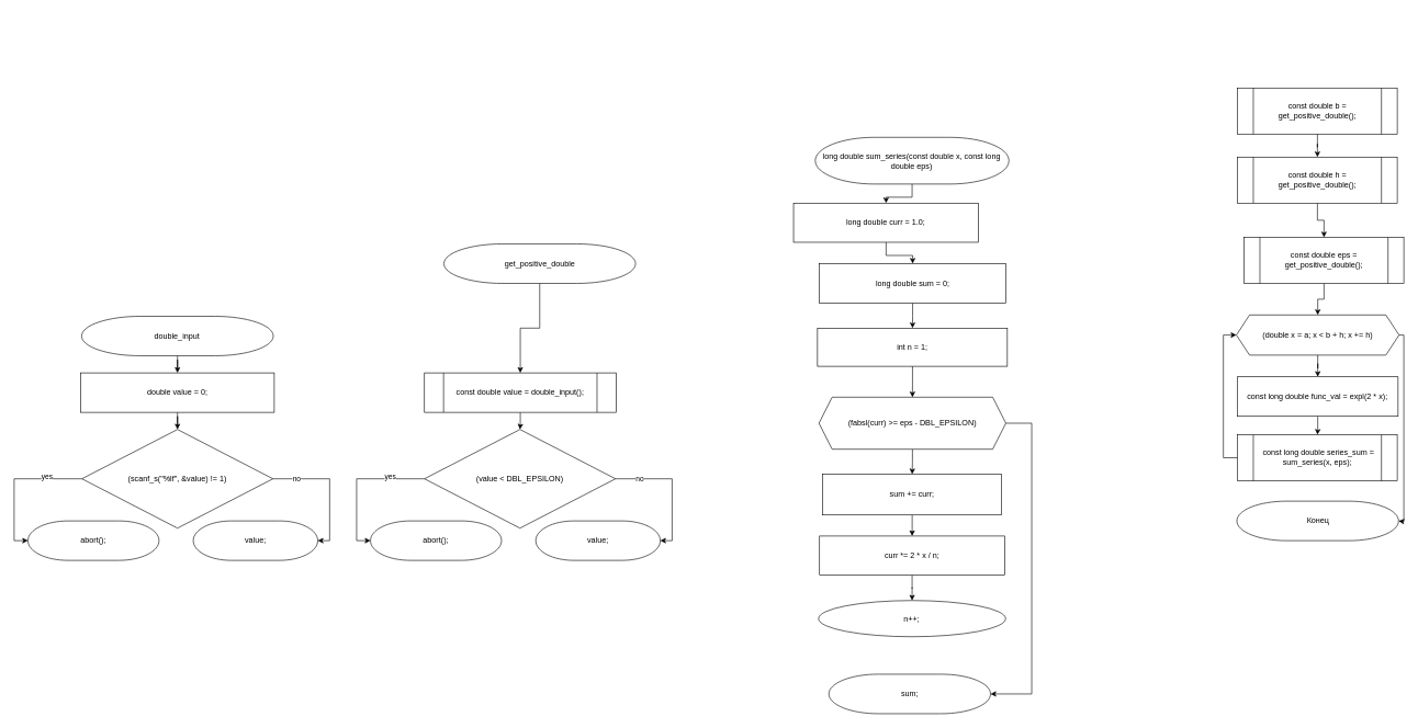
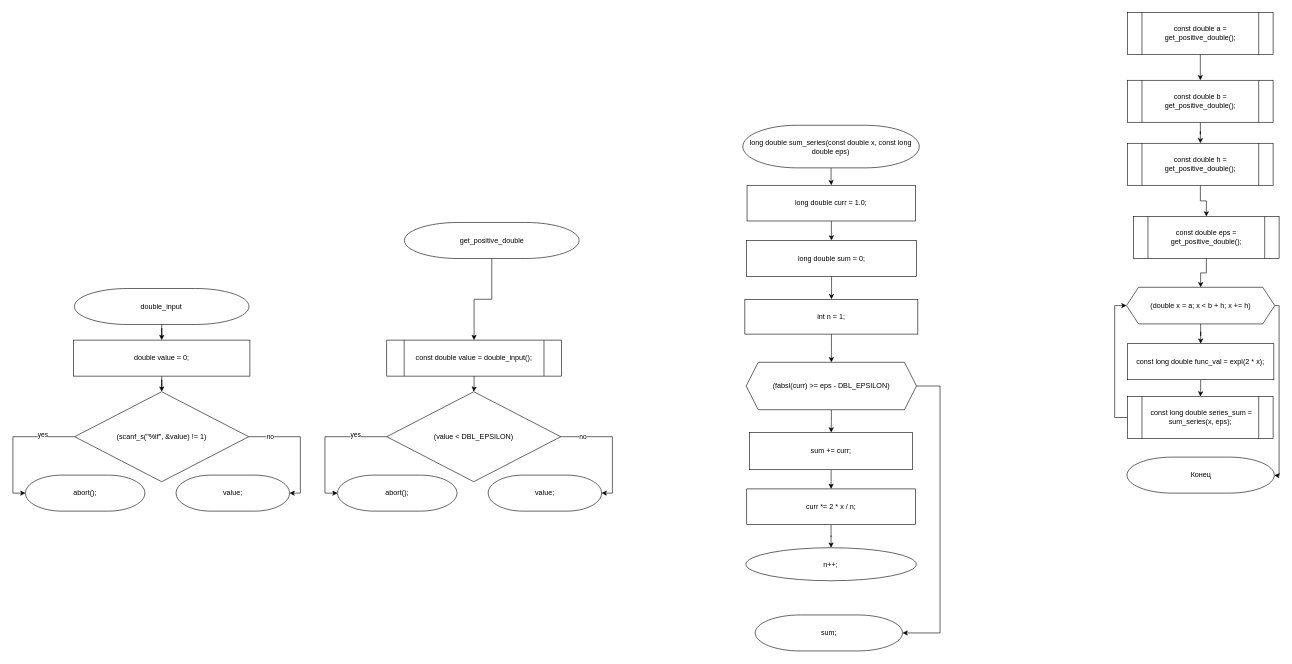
+ <mxCell id="32" value="const double a = get_positive_double();" style="shape=process;whiteSpace=wrap;html=1;backgroundOutline=1;" parent="1" vertex="1"><mxGeometry x="1878.5" y="20" width="242.5" height="70" as="geometry" /></mxCell>
+ <mxCell id="31" value="" style="edgeStyle=orthogonalEdgeStyle;rounded=0;orthogonalLoop=1;jettySize=auto;html=1;" parent="1" source="32" target="34" edge="1"><mxGeometry relative="1" as="geometry" /></mxCell>
- <mxCell id="49" value="long double curr = 1.0;" style="rounded=0;whiteSpace=wrap;html=1;" parent="1" vertex="1"><mxGeometry x="1204.38" y="308" width="281" height="59.5" as="geometry" /></mxCell>
+ <mxCell id="49" value="long double curr = 1.0;" style="rounded=0;whiteSpace=wrap;html=1;" parent="1" vertex="1"><mxGeometry x="1244.38" y="308" width="281" height="59.5" as="geometry" /></mxCell>
